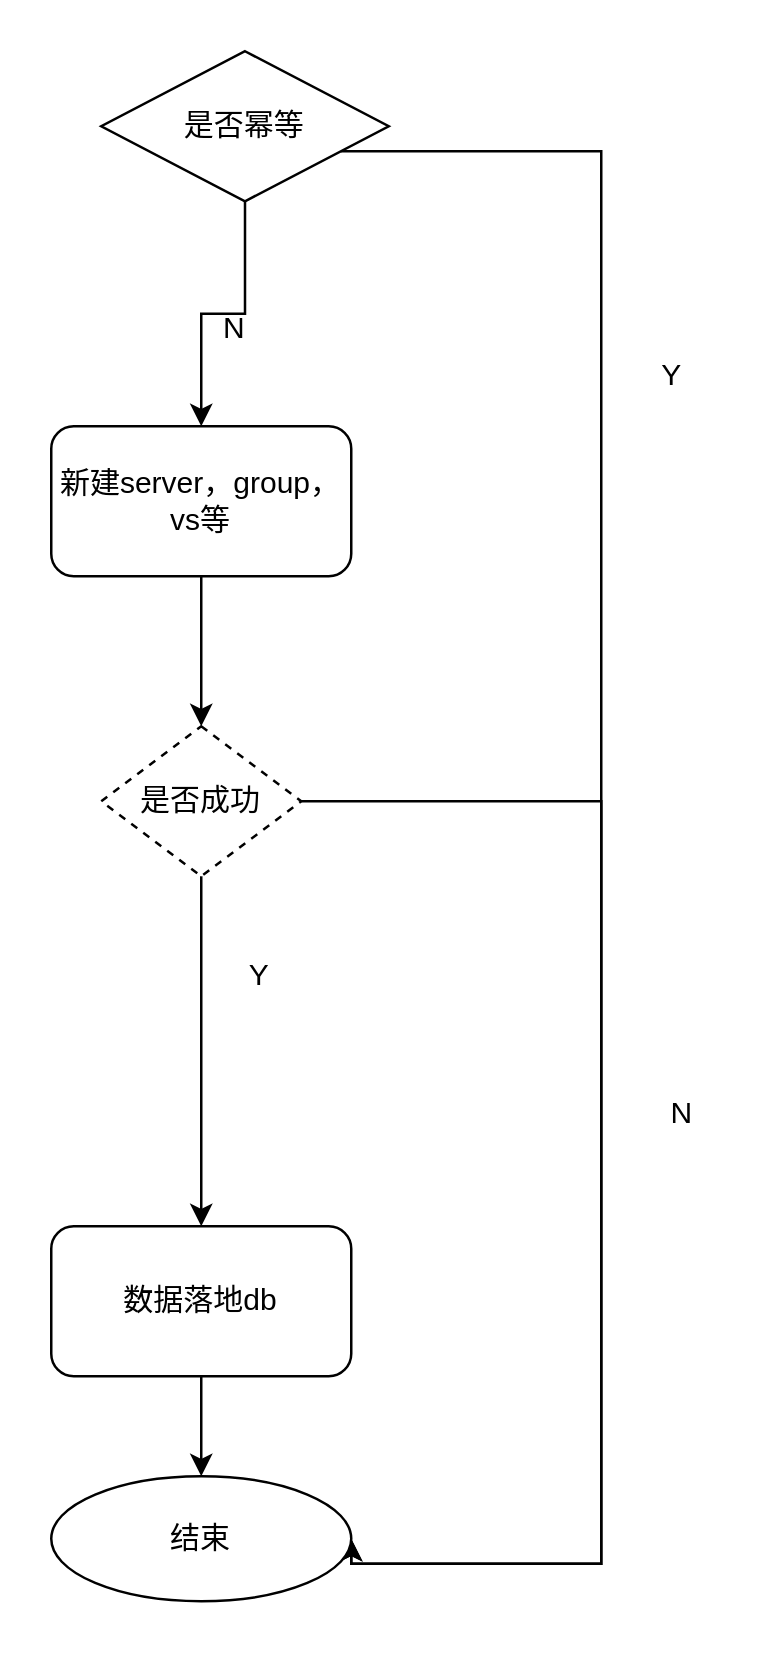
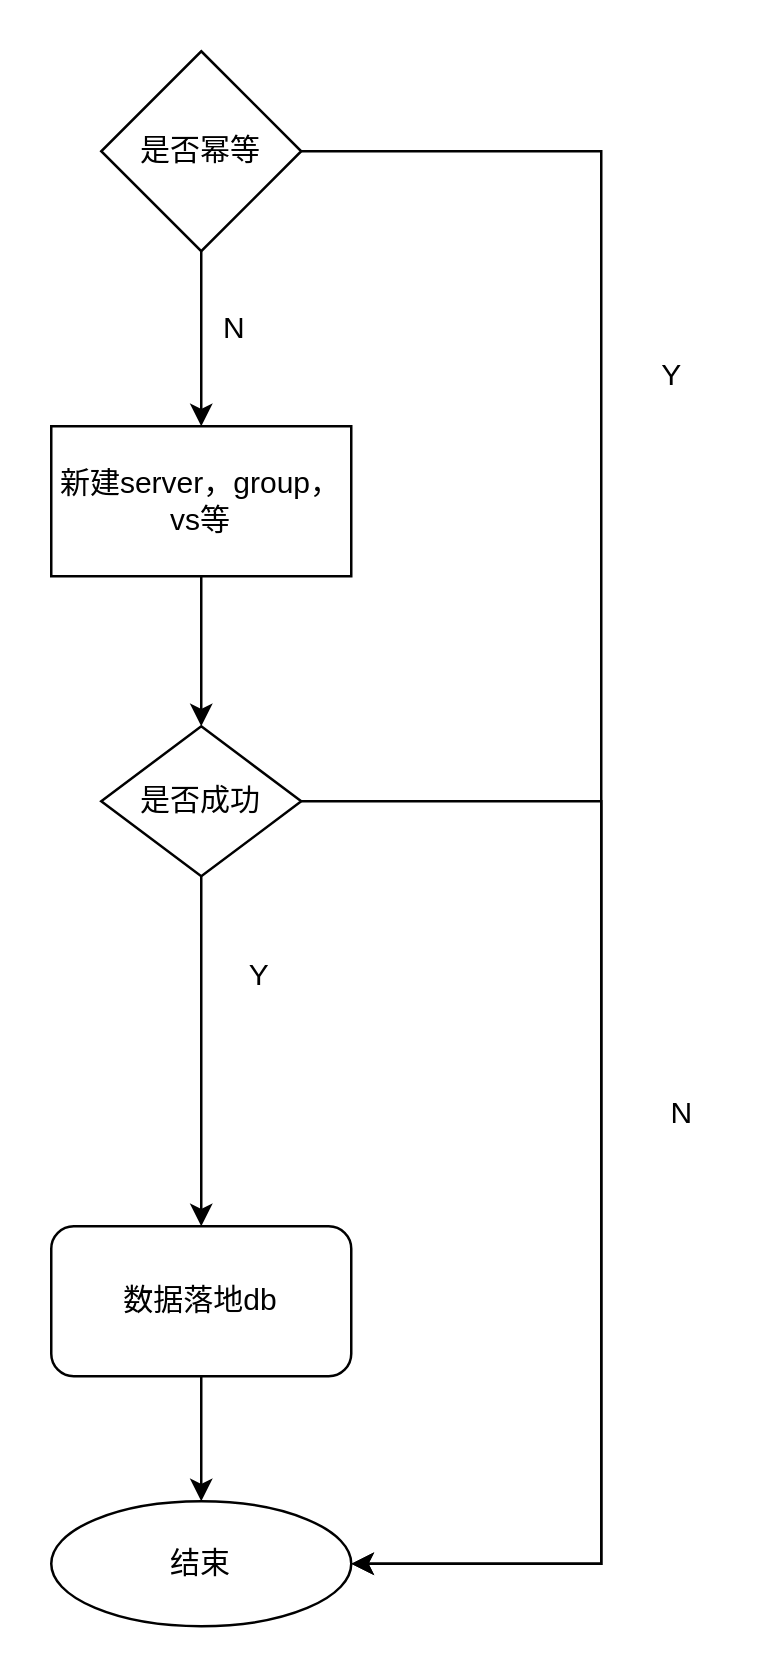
- <mxCell id="4" value="是否幂等" style="rhombus;whiteSpace=wrap;html=1;" vertex="1" parent="1"><mxGeometry x="40" y="20" width="115" height="60" as="geometry" /></mxCell>
+ <mxCell id="4" value="是否幂等" style="rhombus;whiteSpace=wrap;html=1;" vertex="1" parent="1"><mxGeometry x="40" y="20" width="80" height="80" as="geometry" /></mxCell>
- <mxCell id="6" value="新建server，group，vs等" style="rounded=1;whiteSpace=wrap;html=1;" vertex="1" parent="1"><mxGeometry x="20" y="170" width="120" height="60" as="geometry" /></mxCell>
+ <mxCell id="6" value="新建server，group，vs等" style="whiteSpace=wrap;html=1;rounded=0;" vertex="1" parent="1"><mxGeometry x="20" y="170" width="120" height="60" as="geometry" /></mxCell>
- <mxCell id="10" value="是否成功" style="rhombus;whiteSpace=wrap;html=1;dashed=1;" vertex="1" parent="1"><mxGeometry x="40" y="290" width="80" height="60" as="geometry" /></mxCell>
+ <mxCell id="10" value="是否成功" style="rhombus;whiteSpace=wrap;html=1;" vertex="1" parent="1"><mxGeometry x="40" y="290" width="80" height="60" as="geometry" /></mxCell>
- <mxCell id="13" value="结束" style="ellipse;whiteSpace=wrap;html=1;" vertex="1" parent="1"><mxGeometry x="20" y="590" width="120" height="50" as="geometry" /></mxCell>
+ <mxCell id="13" value="结束" style="ellipse;whiteSpace=wrap;html=1;" vertex="1" parent="1"><mxGeometry x="20" y="600" width="120" height="50" as="geometry" /></mxCell>
